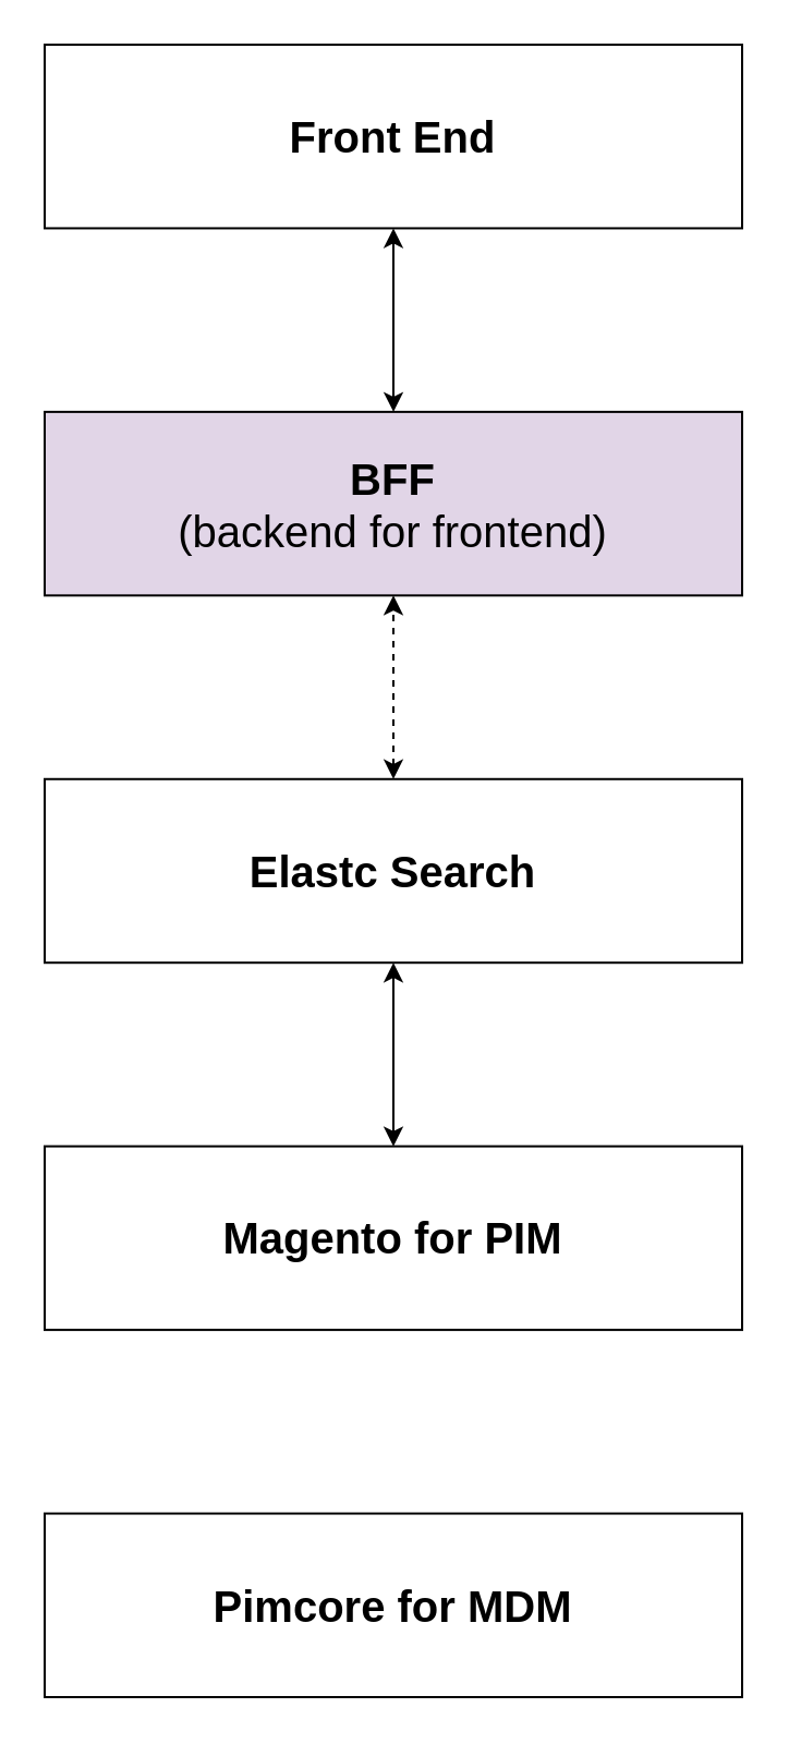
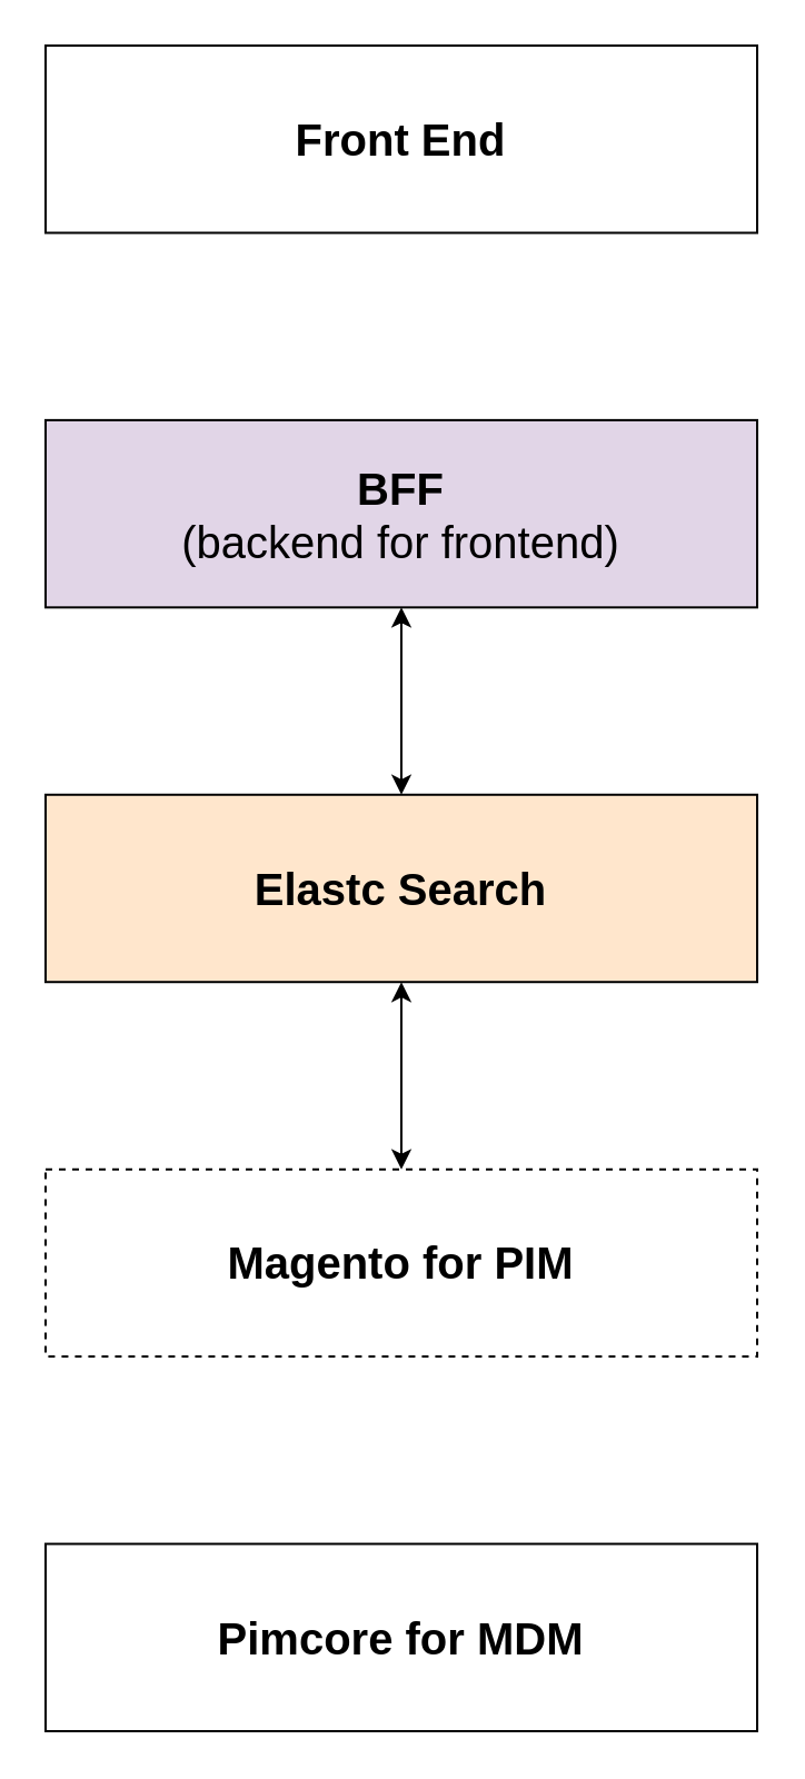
- <mxCell id="9" value="" style="edgeStyle=orthogonalEdgeStyle;rounded=0;orthogonalLoop=1;jettySize=auto;html=1;startArrow=classic;startFill=1;" edge="1" parent="2" source="6" target="8"><mxGeometry relative="1" as="geometry" /></mxCell>
- <mxCell id="7" value="" style="edgeStyle=orthogonalEdgeStyle;rounded=0;orthogonalLoop=1;jettySize=auto;html=1;startArrow=classic;startFill=1;dashed=1;" edge="1" parent="2" source="4" target="6"><mxGeometry relative="1" as="geometry" /></mxCell>
+ <mxCell id="7" value="" style="edgeStyle=orthogonalEdgeStyle;rounded=0;orthogonalLoop=1;jettySize=auto;html=1;startArrow=classic;startFill=1;" edge="1" parent="2" source="4" target="6"><mxGeometry relative="1" as="geometry" /></mxCell>
- <mxCell id="4" value="&lt;b&gt;&lt;font style=&quot;font-size: 20px;&quot;&gt;Elastc Search&lt;/font&gt;&lt;/b&gt;" style="rounded=0;whiteSpace=wrap;html=1;" vertex="1" parent="2"><mxGeometry y="336.889" width="320" height="84.222" as="geometry" /></mxCell>
+ <mxCell id="4" value="&lt;b&gt;&lt;font style=&quot;font-size: 20px;&quot;&gt;Elastc Search&lt;/font&gt;&lt;/b&gt;" style="rounded=0;whiteSpace=wrap;html=1;fillColor=#ffe6cc;" vertex="1" parent="2"><mxGeometry y="336.889" width="320" height="84.222" as="geometry" /></mxCell>
- <mxCell id="3" value="&lt;b&gt;&lt;font style=&quot;font-size: 20px;&quot;&gt;Magento for PIM&lt;/font&gt;&lt;/b&gt;" style="rounded=0;whiteSpace=wrap;html=1;" vertex="1" parent="2"><mxGeometry y="505.333" width="320" height="84.222" as="geometry" /></mxCell>
+ <mxCell id="3" value="&lt;b&gt;&lt;font style=&quot;font-size: 20px;&quot;&gt;Magento for PIM&lt;/font&gt;&lt;/b&gt;" style="rounded=0;whiteSpace=wrap;html=1;dashed=1;" vertex="1" parent="2"><mxGeometry y="505.333" width="320" height="84.222" as="geometry" /></mxCell>
